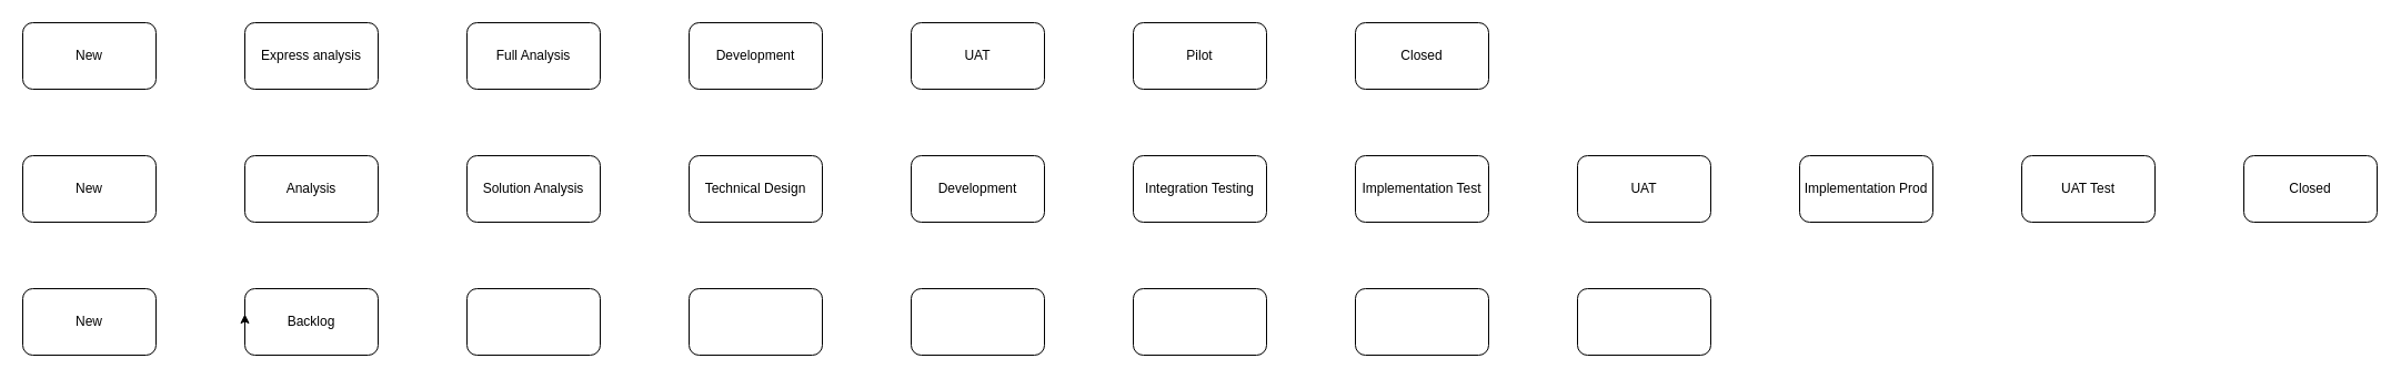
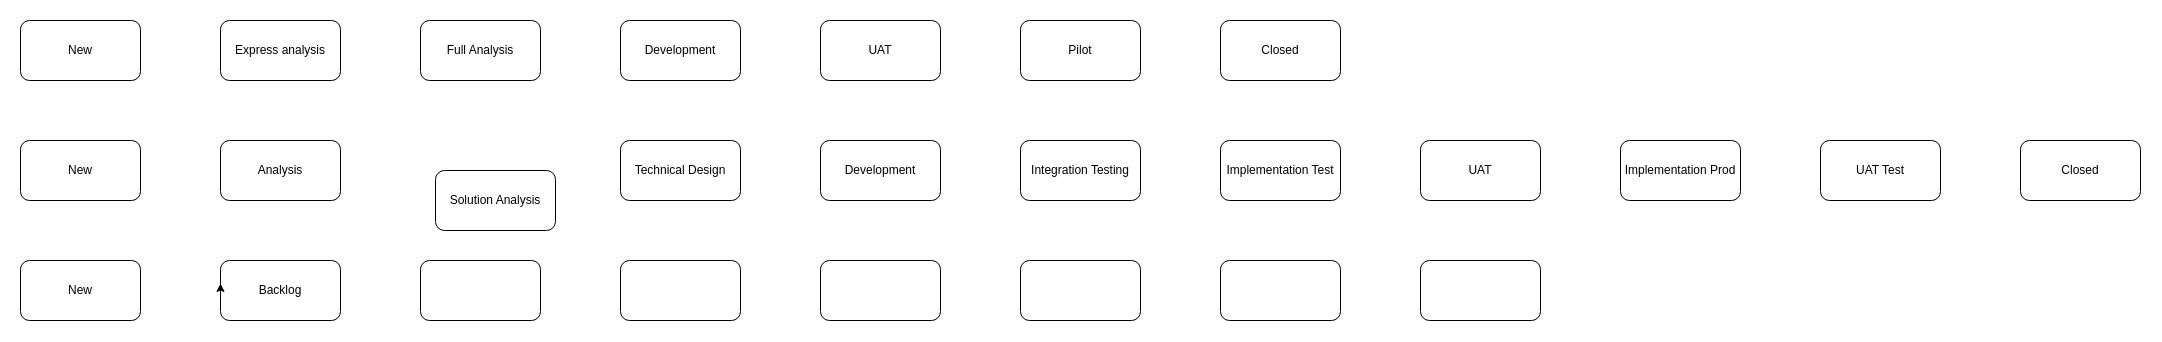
- <mxCell id="11" value="Solution Analysis" style="rounded=1;whiteSpace=wrap;html=1;" vertex="1" parent="1"><mxGeometry x="420" y="140" width="120" height="60" as="geometry" /></mxCell>
+ <mxCell id="11" value="Solution Analysis" style="rounded=1;whiteSpace=wrap;html=1;" vertex="1" parent="1"><mxGeometry x="435" y="170" width="120" height="60" as="geometry" /></mxCell>
